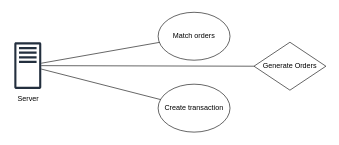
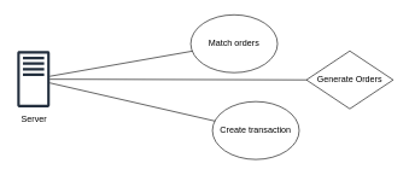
- <mxCell id="5" value="Create transaction" style="ellipse;whiteSpace=wrap;html=1;" parent="1" vertex="1"><mxGeometry x="263" y="140" width="120" height="80" as="geometry" /></mxCell>
+ <mxCell id="5" value="Create transaction" style="ellipse;whiteSpace=wrap;html=1;" parent="1" vertex="1"><mxGeometry x="293" y="140" width="120" height="80" as="geometry" /></mxCell>
